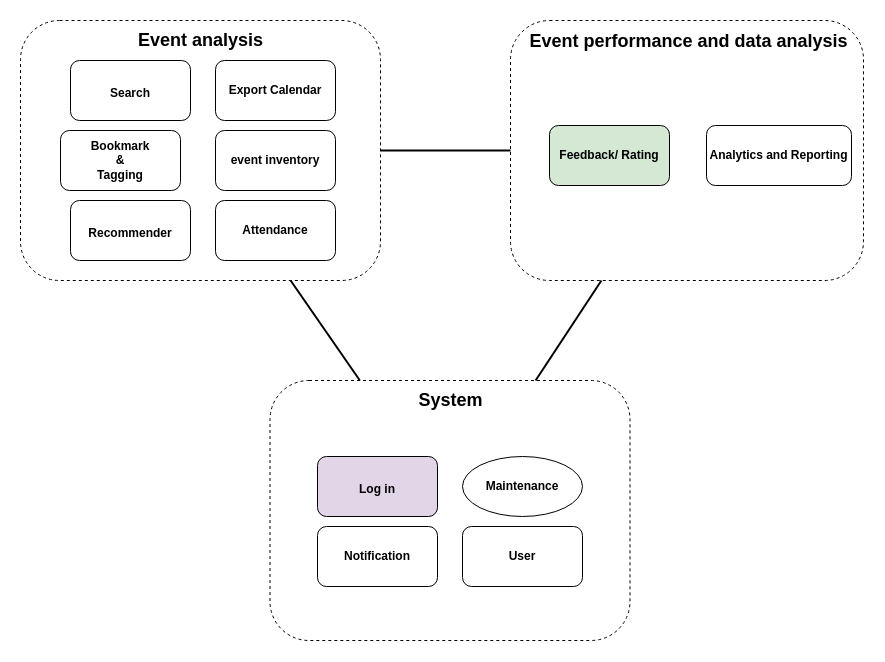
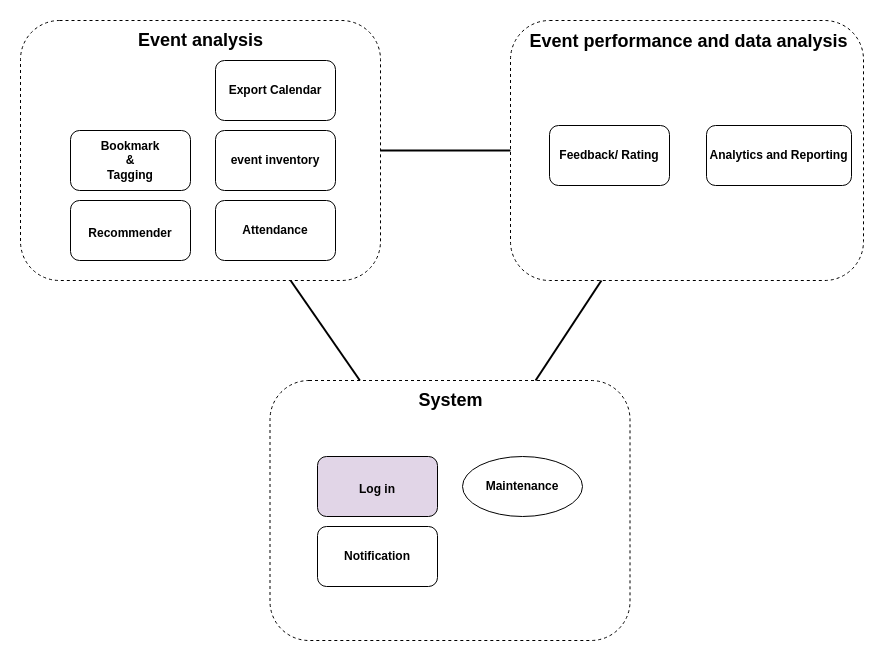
- <mxCell id="13" value="&lt;p style=&quot;border-color: var(--border-color); margin: 6px 0px 0px;&quot;&gt;&lt;b style=&quot;border-color: var(--border-color); background-color: initial;&quot;&gt;Search&lt;/b&gt;&lt;br&gt;&lt;/p&gt;" style="rounded=1;whiteSpace=wrap;html=1;" vertex="1" parent="1"><mxGeometry x="70" y="60" width="120" height="60" as="geometry" /></mxCell>
- <mxCell id="11" value="&lt;b style=&quot;border-color: var(--border-color); background-color: initial;&quot;&gt;Feedback/ Rating&lt;/b&gt;" style="rounded=1;whiteSpace=wrap;html=1;fillColor=#d5e8d4;" vertex="1" parent="1"><mxGeometry x="549" y="125" width="120" height="60" as="geometry" /></mxCell>
+ <mxCell id="11" value="&lt;b style=&quot;border-color: var(--border-color); background-color: initial;&quot;&gt;Feedback/ Rating&lt;/b&gt;" style="rounded=1;whiteSpace=wrap;html=1;" vertex="1" parent="1"><mxGeometry x="549" y="125" width="120" height="60" as="geometry" /></mxCell>
- <mxCell id="9" value="&lt;b style=&quot;border-color: var(--border-color); background-color: initial;&quot;&gt;Bookmark &lt;br&gt;&amp;amp; &lt;br&gt;Tagging&lt;/b&gt;" style="rounded=1;whiteSpace=wrap;html=1;" vertex="1" parent="1"><mxGeometry x="60" y="130" width="120" height="60" as="geometry" /></mxCell>
+ <mxCell id="9" value="&lt;b style=&quot;border-color: var(--border-color); background-color: initial;&quot;&gt;Bookmark &lt;br&gt;&amp;amp; &lt;br&gt;Tagging&lt;/b&gt;" style="rounded=1;whiteSpace=wrap;html=1;" vertex="1" parent="1"><mxGeometry x="70" y="130" width="120" height="60" as="geometry" /></mxCell>
- <mxCell id="22" value="&lt;b style=&quot;border-color: var(--border-color); background-color: initial;&quot;&gt;User&lt;/b&gt;" style="rounded=1;whiteSpace=wrap;html=1;" vertex="1" parent="1"><mxGeometry x="462" y="526" width="120" height="60" as="geometry" /></mxCell>
